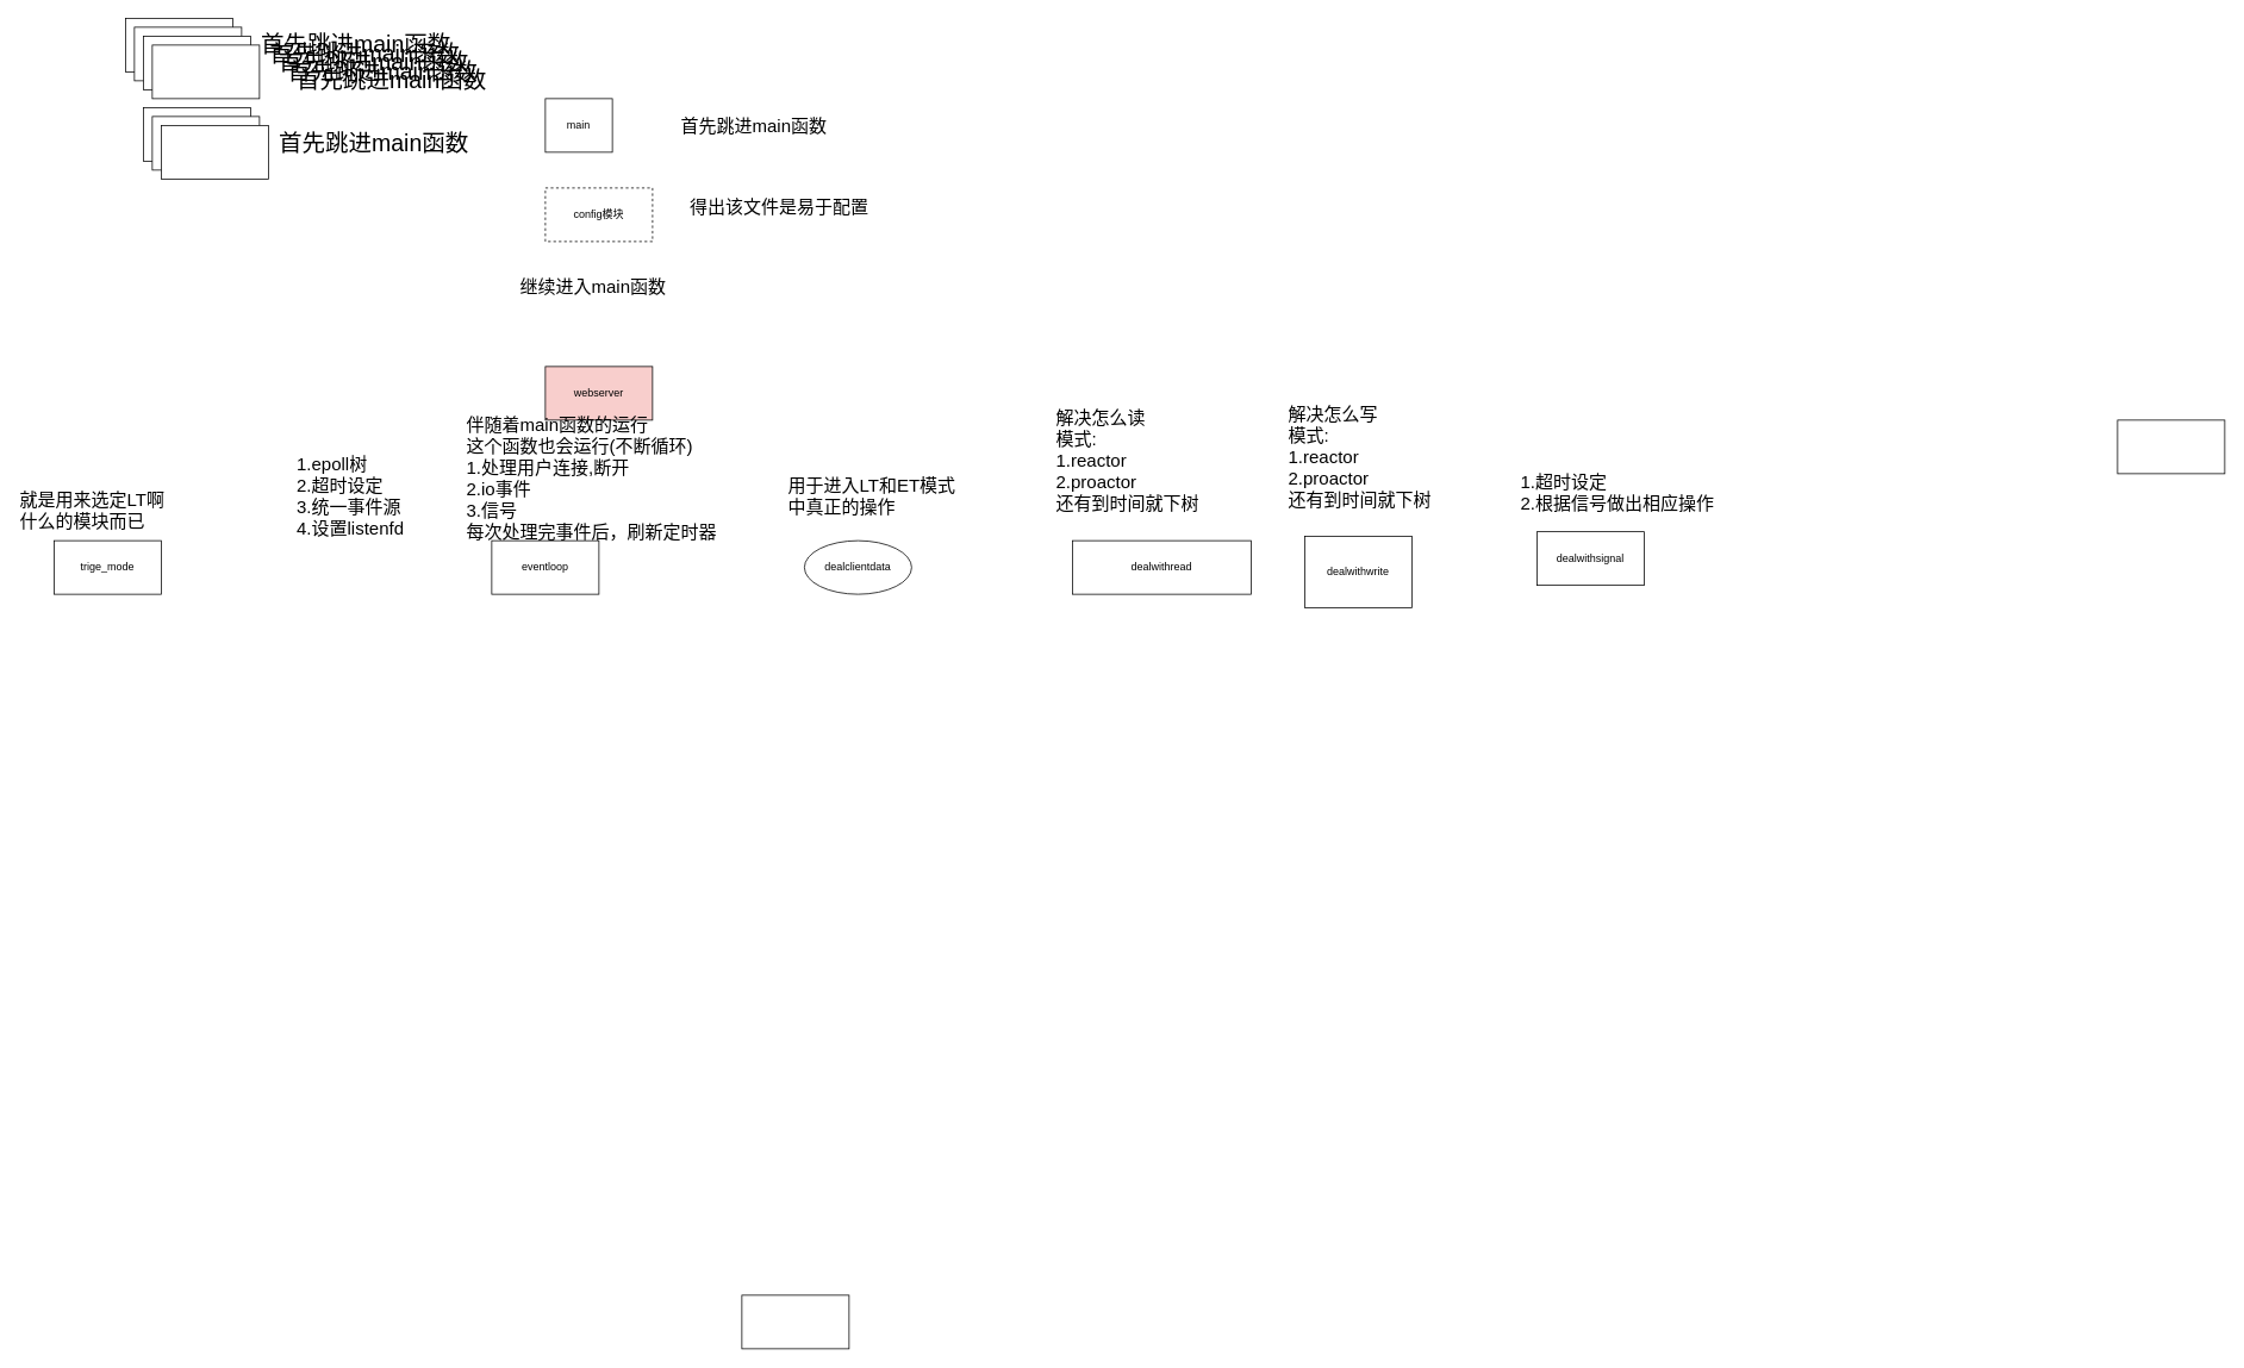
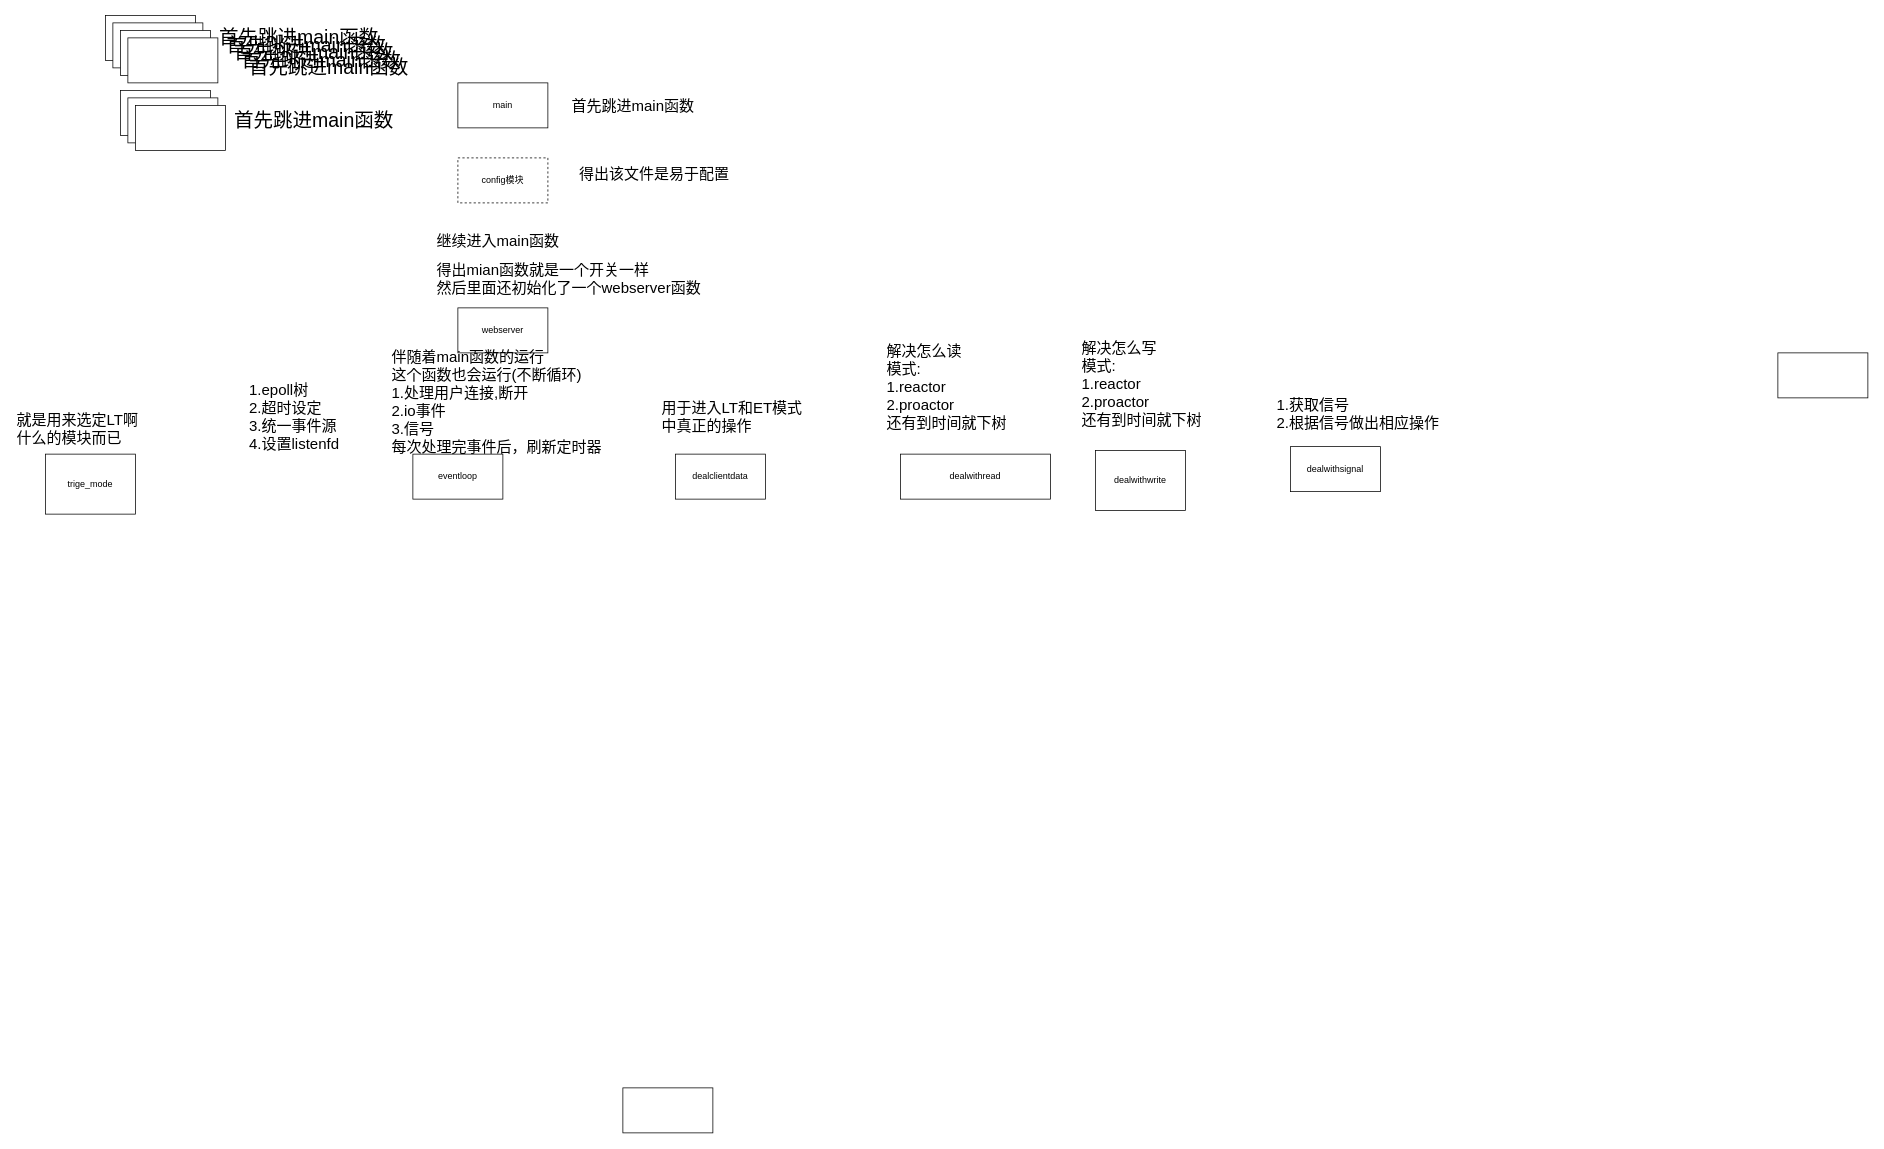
- <mxCell id="8" value="main" style="whiteSpace=wrap;html=1;" vertex="1" parent="1"><mxGeometry x="610" y="110" width="75" height="60" as="geometry" /></mxCell>
+ <mxCell id="8" value="main" style="whiteSpace=wrap;html=1;" vertex="1" parent="1"><mxGeometry x="610" y="110" width="120" height="60" as="geometry" /></mxCell>
+ <mxCell id="26" value="得出mian函数就是一个开关一样&lt;br&gt;然后里面还初始化了一个webserver函数" style="text;html=1;align=left;verticalAlign=middle;resizable=0;points=[];autosize=1;strokeColor=none;fillColor=none;fontColor=#000000;fontSize=20;strokeWidth=1;perimeterSpacing=1;" vertex="1" parent="1"><mxGeometry x="580" y="345" width="370" height="50" as="geometry" /></mxCell>
- <mxCell id="7" value="webserver" style="whiteSpace=wrap;html=1;fillColor=#f8cecc;" vertex="1" parent="1"><mxGeometry x="610" y="410" width="120" height="60" as="geometry" /></mxCell>
+ <mxCell id="7" value="webserver" style="whiteSpace=wrap;html=1;" vertex="1" parent="1"><mxGeometry x="610" y="410" width="120" height="60" as="geometry" /></mxCell>
- <mxCell id="36" value="1.超时设定&lt;br&gt;2.根据信号做出相应操作" style="text;html=1;align=left;verticalAlign=middle;resizable=0;points=[];autosize=1;strokeColor=none;fillColor=none;fontColor=#000000;fontSize=20;strokeWidth=1;perimeterSpacing=1;" vertex="1" parent="1"><mxGeometry x="1700" y="525" width="230" height="50" as="geometry" /></mxCell>
+ <mxCell id="36" value="1.获取信号&lt;br&gt;2.根据信号做出相应操作" style="text;html=1;align=left;verticalAlign=middle;resizable=0;points=[];autosize=1;strokeColor=none;fillColor=none;fontColor=#000000;fontSize=20;strokeWidth=1;perimeterSpacing=1;" vertex="1" parent="1"><mxGeometry x="1700" y="525" width="230" height="50" as="geometry" /></mxCell>
- <mxCell id="5" value="trige_mode" style="whiteSpace=wrap;html=1;" vertex="1" parent="1"><mxGeometry x="60" y="605" width="120" height="60" as="geometry" /></mxCell>
+ <mxCell id="5" value="trige_mode" style="whiteSpace=wrap;html=1;" vertex="1" parent="1"><mxGeometry x="60" y="605" width="120" height="80" as="geometry" /></mxCell>
- <mxCell id="14" value="dealclientdata" style="ellipse;whiteSpace=wrap;html=1;" vertex="1" parent="1"><mxGeometry x="900" y="605" width="120" height="60" as="geometry" /></mxCell>
+ <mxCell id="14" value="dealclientdata" style="whiteSpace=wrap;html=1;" vertex="1" parent="1"><mxGeometry x="900" y="605" width="120" height="60" as="geometry" /></mxCell>
